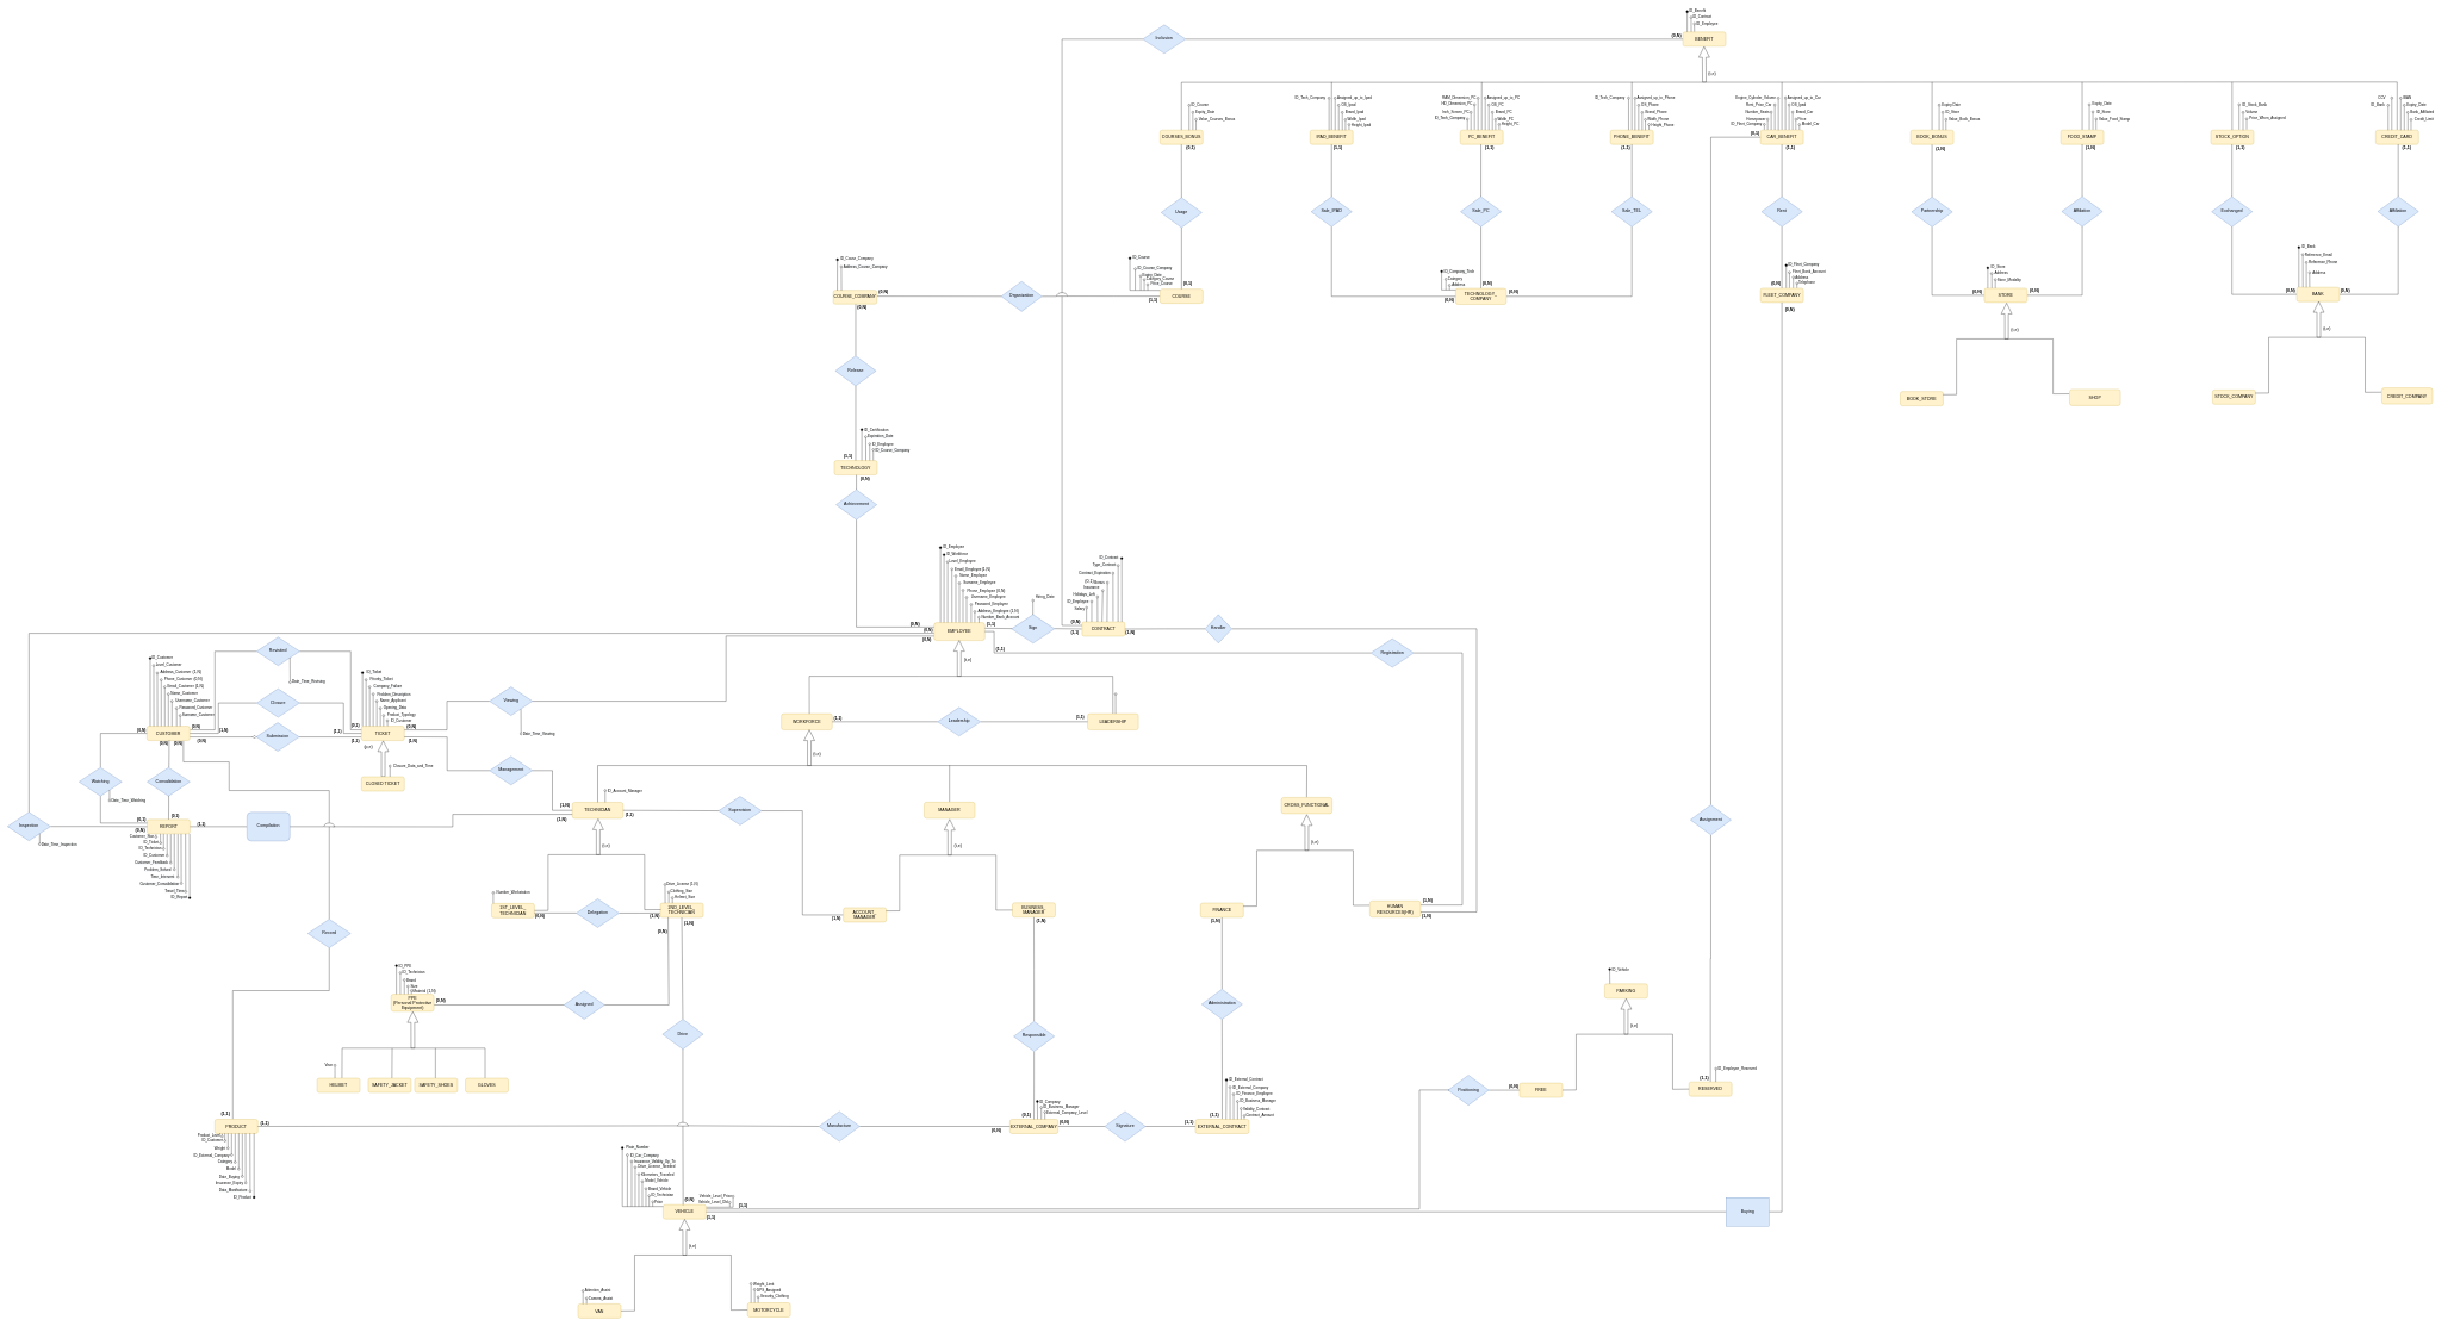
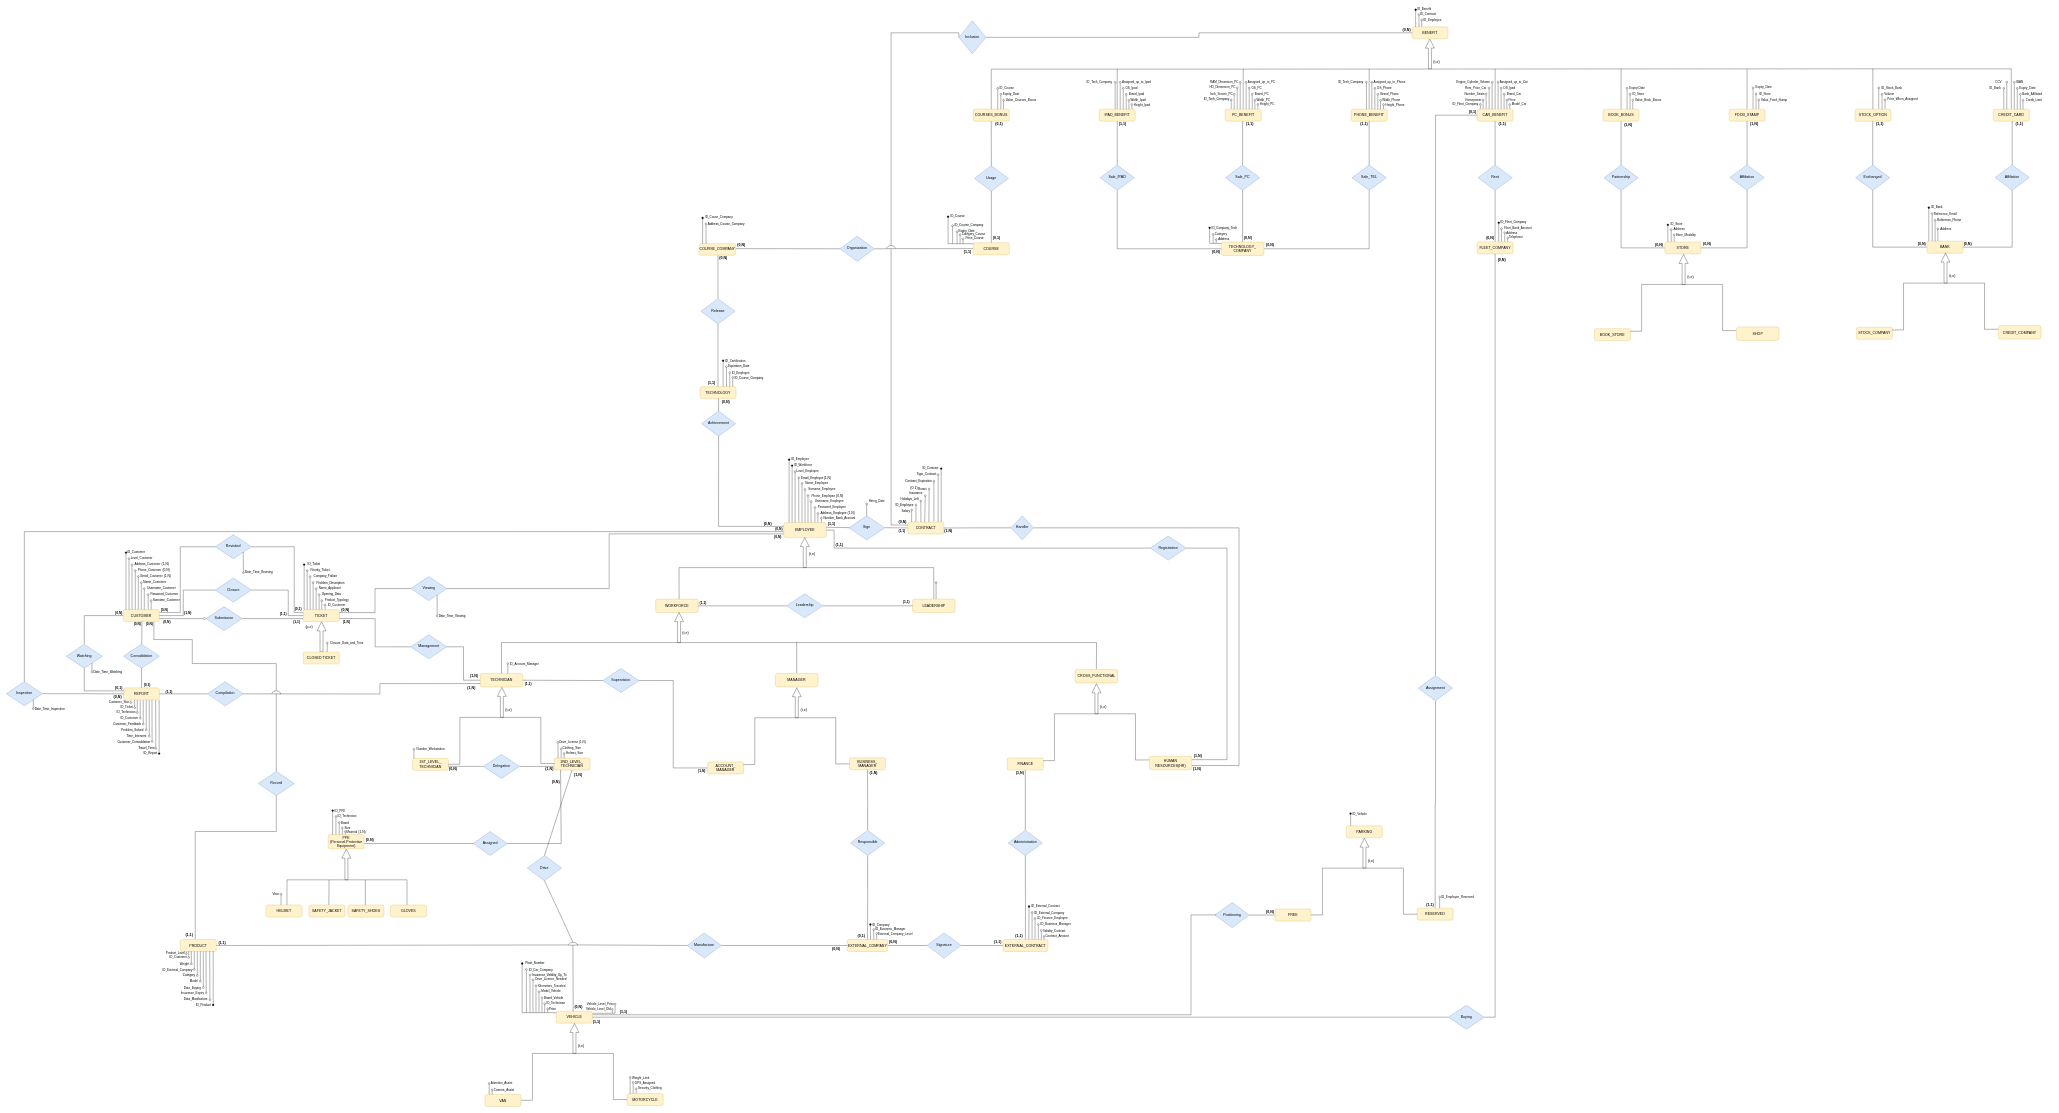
- <mxCell id="199" value="Inclusion" style="rhombus;whiteSpace=wrap;html=1;shadow=0;fontFamily=Helvetica;fontSize=12;align=center;strokeWidth=1;spacing=6;spacingTop=-4;fillColor=#dae8fc;strokeColor=#6c8ebf;" parent="1" vertex="1"><mxGeometry x="3196" y="69" width="120" height="80" as="geometry" /></mxCell>
+ <mxCell id="199" value="Inclusion" style="rhombus;whiteSpace=wrap;html=1;shadow=0;fontFamily=Helvetica;fontSize=12;align=center;strokeWidth=1;spacing=6;spacingTop=-4;fillColor=#dae8fc;strokeColor=#6c8ebf;" parent="1" vertex="1"><mxGeometry x="3196" y="69" width="90" height="110" as="geometry" /></mxCell>
- <mxCell id="5" value="Submission" style="rhombus;whiteSpace=wrap;html=1;shadow=0;fontFamily=Helvetica;fontSize=12;align=center;strokeWidth=1;spacing=6;spacingTop=-4;fillColor=#dae8fc;strokeColor=#6c8ebf;" parent="1" vertex="1"><mxGeometry x="716" y="2022" width="120" height="80" as="geometry" /></mxCell>
+ <mxCell id="5" value="Submission" style="rhombus;whiteSpace=wrap;html=1;shadow=0;fontFamily=Helvetica;fontSize=12;align=center;strokeWidth=1;spacing=6;spacingTop=-4;fillColor=#dae8fc;strokeColor=#6c8ebf;" parent="1" vertex="1"><mxGeometry x="686" y="2022" width="120" height="80" as="geometry" /></mxCell>
- <mxCell id="11" value="Compilation" style="whiteSpace=wrap;html=1;shadow=0;fontFamily=Helvetica;fontSize=12;align=center;strokeWidth=1;spacing=6;spacingTop=-4;fillColor=#dae8fc;strokeColor=#6c8ebf;rounded=1;" parent="1" vertex="1"><mxGeometry x="690" y="2273" width="120" height="80" as="geometry" /></mxCell>
+ <mxCell id="11" value="Compilation" style="rhombus;whiteSpace=wrap;html=1;shadow=0;fontFamily=Helvetica;fontSize=12;align=center;strokeWidth=1;spacing=6;spacingTop=-4;fillColor=#dae8fc;strokeColor=#6c8ebf;" parent="1" vertex="1"><mxGeometry x="690" y="2273" width="120" height="80" as="geometry" /></mxCell>
- <mxCell id="61" value="Drive" style="rhombus;whiteSpace=wrap;html=1;shadow=0;fontFamily=Helvetica;fontSize=12;align=center;strokeWidth=1;spacing=6;spacingTop=-4;fillColor=#dae8fc;strokeColor=#6c8ebf;" parent="1" vertex="1"><mxGeometry x="1852.25" y="2852" width="114" height="84" as="geometry" /></mxCell>
+ <mxCell id="61" value="Drive" style="rhombus;whiteSpace=wrap;html=1;shadow=0;fontFamily=Helvetica;fontSize=12;align=center;strokeWidth=1;spacing=6;spacingTop=-4;fillColor=#dae8fc;strokeColor=#6c8ebf;" parent="1" vertex="1"><mxGeometry x="1757.25" y="2852" width="114" height="84" as="geometry" /></mxCell>
- <mxCell id="399" value="Responsible" style="rhombus;whiteSpace=wrap;html=1;shadow=0;fontFamily=Helvetica;fontSize=12;align=center;strokeWidth=1;spacing=6;spacingTop=-4;fillColor=#dae8fc;strokeColor=#6c8ebf;" parent="1" vertex="1"><mxGeometry x="2834.83" y="2858" width="114" height="84" as="geometry" /></mxCell>
+ <mxCell id="399" value="Responsible" style="rhombus;whiteSpace=wrap;html=1;shadow=0;fontFamily=Helvetica;fontSize=12;align=center;strokeWidth=1;spacing=6;spacingTop=-4;fillColor=#dae8fc;strokeColor=#6c8ebf;" parent="1" vertex="1"><mxGeometry x="2834.83" y="2768" width="114" height="84" as="geometry" /></mxCell>
- <mxCell id="365" value="Buying" style="whiteSpace=wrap;html=1;shadow=0;fontFamily=Helvetica;fontSize=12;align=center;strokeWidth=1;spacing=6;spacingTop=-4;fillColor=#dae8fc;strokeColor=#6c8ebf;rounded=0;" parent="1" vertex="1"><mxGeometry x="4828" y="3351" width="120" height="80" as="geometry" /></mxCell>
+ <mxCell id="365" value="Buying" style="rhombus;whiteSpace=wrap;html=1;shadow=0;fontFamily=Helvetica;fontSize=12;align=center;strokeWidth=1;spacing=6;spacingTop=-4;fillColor=#dae8fc;strokeColor=#6c8ebf;" parent="1" vertex="1"><mxGeometry x="4828" y="3351" width="120" height="80" as="geometry" /></mxCell>
